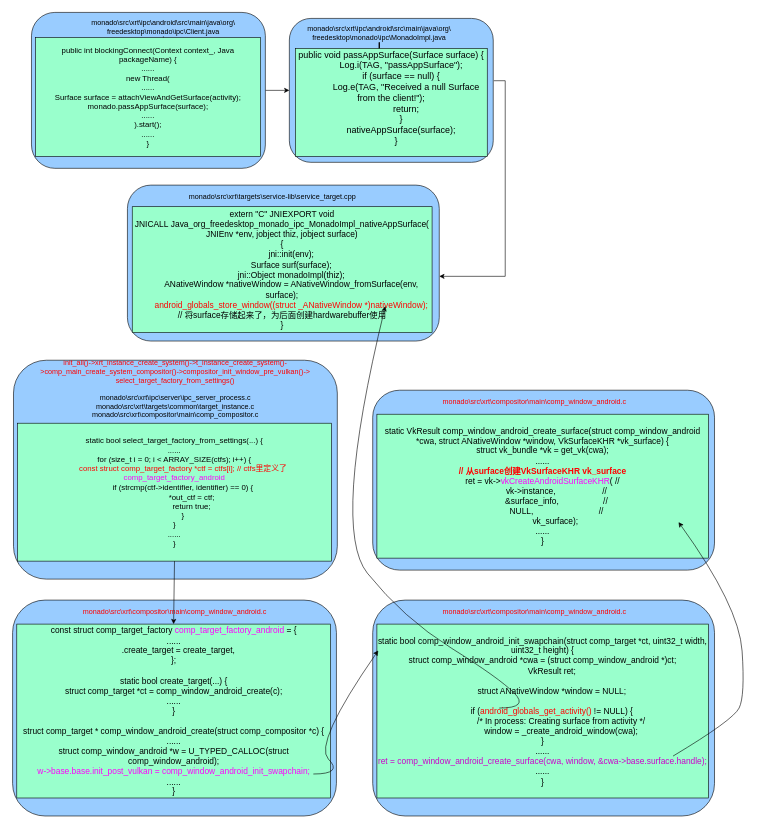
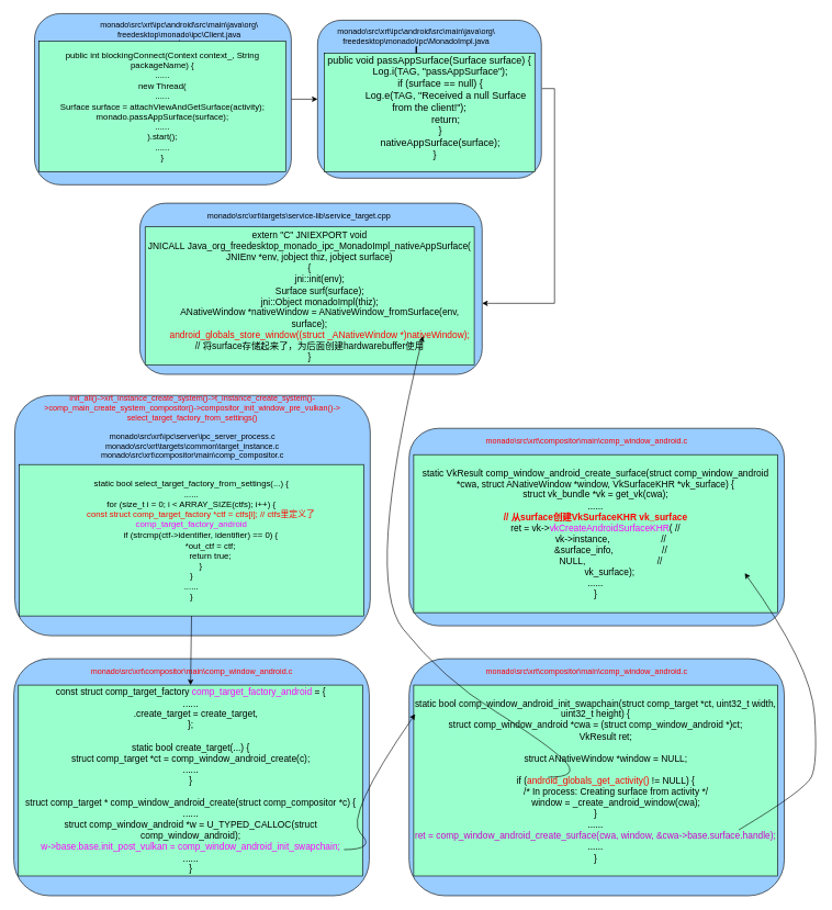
- <mxCell id="6" value="&lt;font style=&quot;font-size: 13px;&quot;&gt;public int blockingConnect(Context context_, Java packageName) {&lt;/font&gt;&lt;div style=&quot;font-size: 13px;&quot;&gt;&lt;font style=&quot;font-size: 13px;&quot;&gt;......&lt;/font&gt;&lt;/div&gt;&lt;div style=&quot;font-size: 13px;&quot;&gt;&lt;font style=&quot;font-size: 13px;&quot;&gt;new Thread(&lt;/font&gt;&lt;/div&gt;&lt;div style=&quot;font-size: 13px;&quot;&gt;&lt;font style=&quot;font-size: 13px;&quot;&gt;......&lt;/font&gt;&lt;/div&gt;&lt;div style=&quot;font-size: 13px;&quot;&gt;&lt;font style=&quot;font-size: 13px;&quot;&gt;Surface surface = attachViewAndGetSurface(activity);&lt;br&gt;&lt;/font&gt;&lt;/div&gt;&lt;div style=&quot;font-size: 13px;&quot;&gt;&lt;font style=&quot;font-size: 13px;&quot;&gt;monado.passAppSurface(surface);&lt;br&gt;&lt;/font&gt;&lt;/div&gt;&lt;div style=&quot;font-size: 13px;&quot;&gt;&lt;font style=&quot;font-size: 13px;&quot;&gt;......&lt;/font&gt;&lt;/div&gt;&lt;div style=&quot;font-size: 13px;&quot;&gt;&lt;font style=&quot;font-size: 13px;&quot;&gt;).start();&lt;br&gt;&lt;/font&gt;&lt;/div&gt;&lt;div style=&quot;font-size: 13px;&quot;&gt;&lt;font style=&quot;font-size: 13px;&quot;&gt;......&lt;/font&gt;&lt;/div&gt;&lt;div style=&quot;font-size: 13px;&quot;&gt;&lt;font style=&quot;font-size: 13px;&quot;&gt;}&lt;/font&gt;&lt;/div&gt;" style="rounded=0;whiteSpace=wrap;html=1;fillColor=#99FFCC;" parent="1" vertex="1"><mxGeometry x="59" y="62" width="375" height="198" as="geometry" /></mxCell>
+ <mxCell id="6" value="&lt;font style=&quot;font-size: 13px;&quot;&gt;public int blockingConnect(Context context_, String packageName) {&lt;/font&gt;&lt;div style=&quot;font-size: 13px;&quot;&gt;&lt;font style=&quot;font-size: 13px;&quot;&gt;......&lt;/font&gt;&lt;/div&gt;&lt;div style=&quot;font-size: 13px;&quot;&gt;&lt;font style=&quot;font-size: 13px;&quot;&gt;new Thread(&lt;/font&gt;&lt;/div&gt;&lt;div style=&quot;font-size: 13px;&quot;&gt;&lt;font style=&quot;font-size: 13px;&quot;&gt;......&lt;/font&gt;&lt;/div&gt;&lt;div style=&quot;font-size: 13px;&quot;&gt;&lt;font style=&quot;font-size: 13px;&quot;&gt;Surface surface = attachViewAndGetSurface(activity);&lt;br&gt;&lt;/font&gt;&lt;/div&gt;&lt;div style=&quot;font-size: 13px;&quot;&gt;&lt;font style=&quot;font-size: 13px;&quot;&gt;monado.passAppSurface(surface);&lt;br&gt;&lt;/font&gt;&lt;/div&gt;&lt;div style=&quot;font-size: 13px;&quot;&gt;&lt;font style=&quot;font-size: 13px;&quot;&gt;......&lt;/font&gt;&lt;/div&gt;&lt;div style=&quot;font-size: 13px;&quot;&gt;&lt;font style=&quot;font-size: 13px;&quot;&gt;).start();&lt;br&gt;&lt;/font&gt;&lt;/div&gt;&lt;div style=&quot;font-size: 13px;&quot;&gt;&lt;font style=&quot;font-size: 13px;&quot;&gt;......&lt;/font&gt;&lt;/div&gt;&lt;div style=&quot;font-size: 13px;&quot;&gt;&lt;font style=&quot;font-size: 13px;&quot;&gt;}&lt;/font&gt;&lt;/div&gt;" style="rounded=0;whiteSpace=wrap;html=1;fillColor=#99FFCC;" parent="1" vertex="1"><mxGeometry x="59" y="62" width="375" height="198" as="geometry" /></mxCell>
